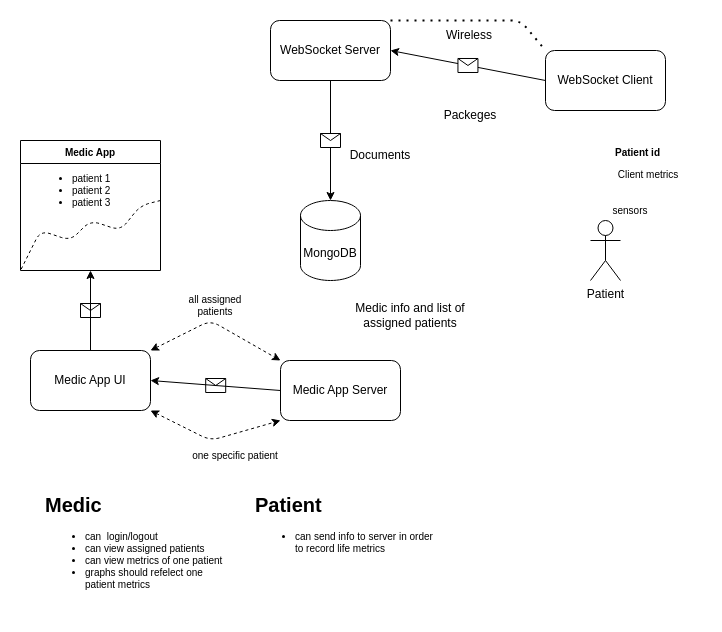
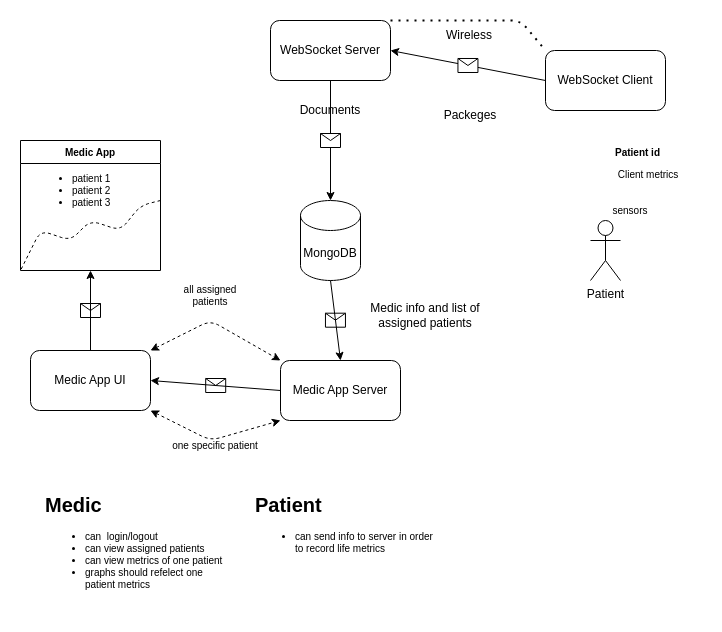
- <mxCell id="15" value="Documents" style="text;html=1;strokeColor=none;fillColor=none;align=center;verticalAlign=middle;whiteSpace=wrap;rounded=0;" vertex="1" parent="1"><mxGeometry x="350" y="140" width="60" height="30" as="geometry" /></mxCell>
+ <mxCell id="15" value="Documents" style="text;html=1;strokeColor=none;fillColor=none;align=center;verticalAlign=middle;whiteSpace=wrap;rounded=0;" vertex="1" parent="1"><mxGeometry x="300" y="95" width="60" height="30" as="geometry" /></mxCell>
- <mxCell id="28" value="all assigned patients" style="text;html=1;strokeColor=none;fillColor=none;align=center;verticalAlign=middle;whiteSpace=wrap;rounded=0;glass=0;fontSize=10;" vertex="1" parent="1"><mxGeometry x="170" y="290" width="90" height="30" as="geometry" /></mxCell>
+ <mxCell id="28" value="all assigned patients" style="text;html=1;strokeColor=none;fillColor=none;align=center;verticalAlign=middle;whiteSpace=wrap;rounded=0;glass=0;fontSize=10;" vertex="1" parent="1"><mxGeometry x="165" y="280" width="90" height="30" as="geometry" /></mxCell>
- <mxCell id="20" value="Medic info and list of assigned patients" style="text;html=1;strokeColor=none;fillColor=none;align=center;verticalAlign=middle;whiteSpace=wrap;rounded=0;" vertex="1" parent="1"><mxGeometry x="350" y="300" width="120" height="30" as="geometry" /></mxCell>
+ <mxCell id="20" value="Medic info and list of assigned patients" style="text;html=1;strokeColor=none;fillColor=none;align=center;verticalAlign=middle;whiteSpace=wrap;rounded=0;" vertex="1" parent="1"><mxGeometry x="365" y="300" width="120" height="30" as="geometry" /></mxCell>
+ <mxCell id="18" value="" style="endArrow=classic;html=1;fontSize=10;exitX=0.5;exitY=1;exitDx=0;exitDy=0;exitPerimeter=0;entryX=0.5;entryY=0;entryDx=0;entryDy=0;" edge="1" parent="1" source="12" target="4"><mxGeometry relative="1" as="geometry"><mxPoint x="290" y="300" as="sourcePoint" /><mxPoint x="390" y="300" as="targetPoint" /></mxGeometry></mxCell>
+ <mxCell id="19" value="" style="shape=message;html=1;outlineConnect=0;rounded=0;strokeColor=default;fontSize=10;fillColor=none;" vertex="1" parent="18"><mxGeometry width="20" height="14" relative="1" as="geometry"><mxPoint x="-10" y="-7" as="offset" /></mxGeometry></mxCell>
- <mxCell id="29" value="one specific patient" style="text;html=1;strokeColor=none;fillColor=none;align=center;verticalAlign=middle;whiteSpace=wrap;rounded=0;glass=0;fontSize=10;" vertex="1" parent="1"><mxGeometry x="190" y="440" width="90" height="30" as="geometry" /></mxCell>
+ <mxCell id="29" value="one specific patient" style="text;html=1;strokeColor=none;fillColor=none;align=center;verticalAlign=middle;whiteSpace=wrap;rounded=0;glass=0;fontSize=10;" vertex="1" parent="1"><mxGeometry x="170" y="430" width="90" height="30" as="geometry" /></mxCell>
